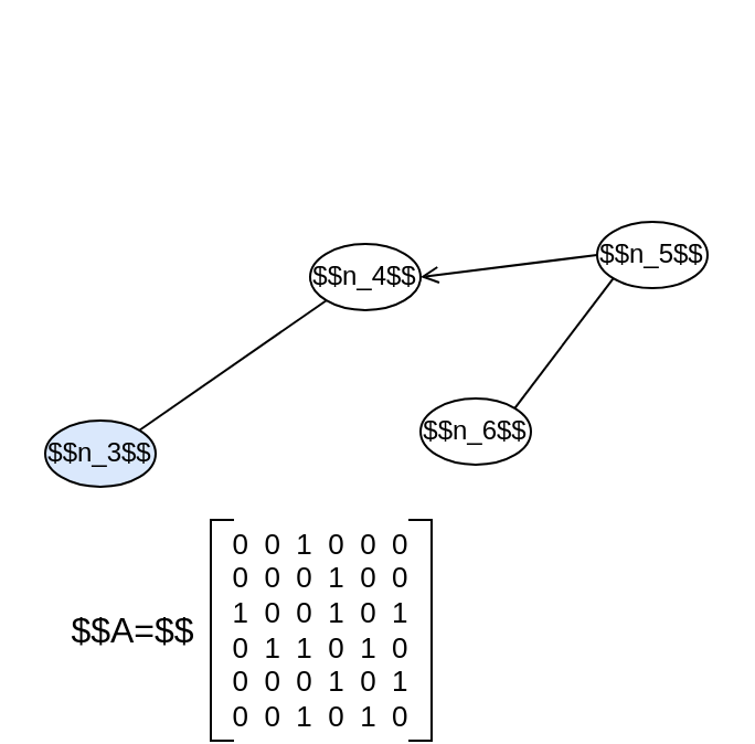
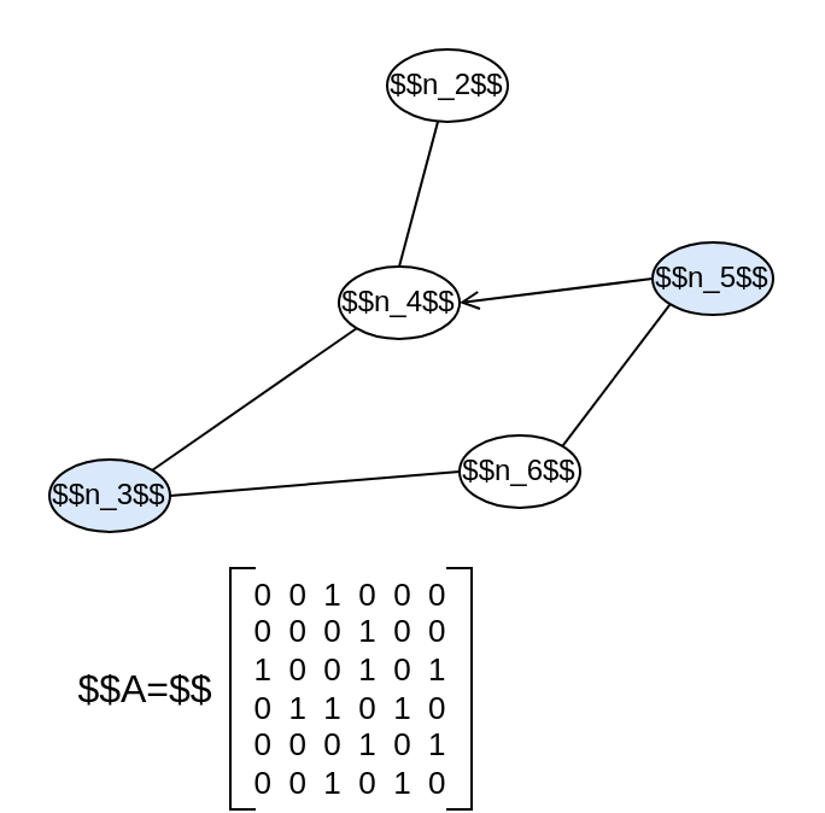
+ <mxCell id="2" value="$$n_2$$" style="ellipse;whiteSpace=wrap;html=1;" parent="1" vertex="1"><mxGeometry x="160" y="20" width="50" height="30" as="geometry" /></mxCell>
+ <mxCell id="11" value="" style="endArrow=none;html=1;rounded=0;entryX=0.5;entryY=0;entryDx=0;entryDy=0;" parent="1" source="2" target="5" edge="1"><mxGeometry width="50" height="50" relative="1" as="geometry"><mxPoint x="-60" y="420" as="sourcePoint" /><mxPoint x="-10" y="370" as="targetPoint" /></mxGeometry></mxCell>
- <mxCell id="4" value="$$n_5$$" style="ellipse;whiteSpace=wrap;html=1;" parent="1" vertex="1"><mxGeometry x="270" y="100" width="50" height="30" as="geometry" /></mxCell>
+ <mxCell id="4" value="$$n_5$$" style="ellipse;whiteSpace=wrap;html=1;fillColor=#dae8fc;" parent="1" vertex="1"><mxGeometry x="270" y="100" width="50" height="30" as="geometry" /></mxCell>
+ <mxCell id="7" value="" style="endArrow=none;html=1;rounded=0;entryX=1;entryY=0.5;entryDx=0;entryDy=0;exitX=0;exitY=0.5;exitDx=0;exitDy=0;" parent="1" source="6" target="3" edge="1"><mxGeometry width="50" height="50" relative="1" as="geometry"><mxPoint x="-60" y="420" as="sourcePoint" /><mxPoint x="-10" y="370" as="targetPoint" /></mxGeometry></mxCell>
